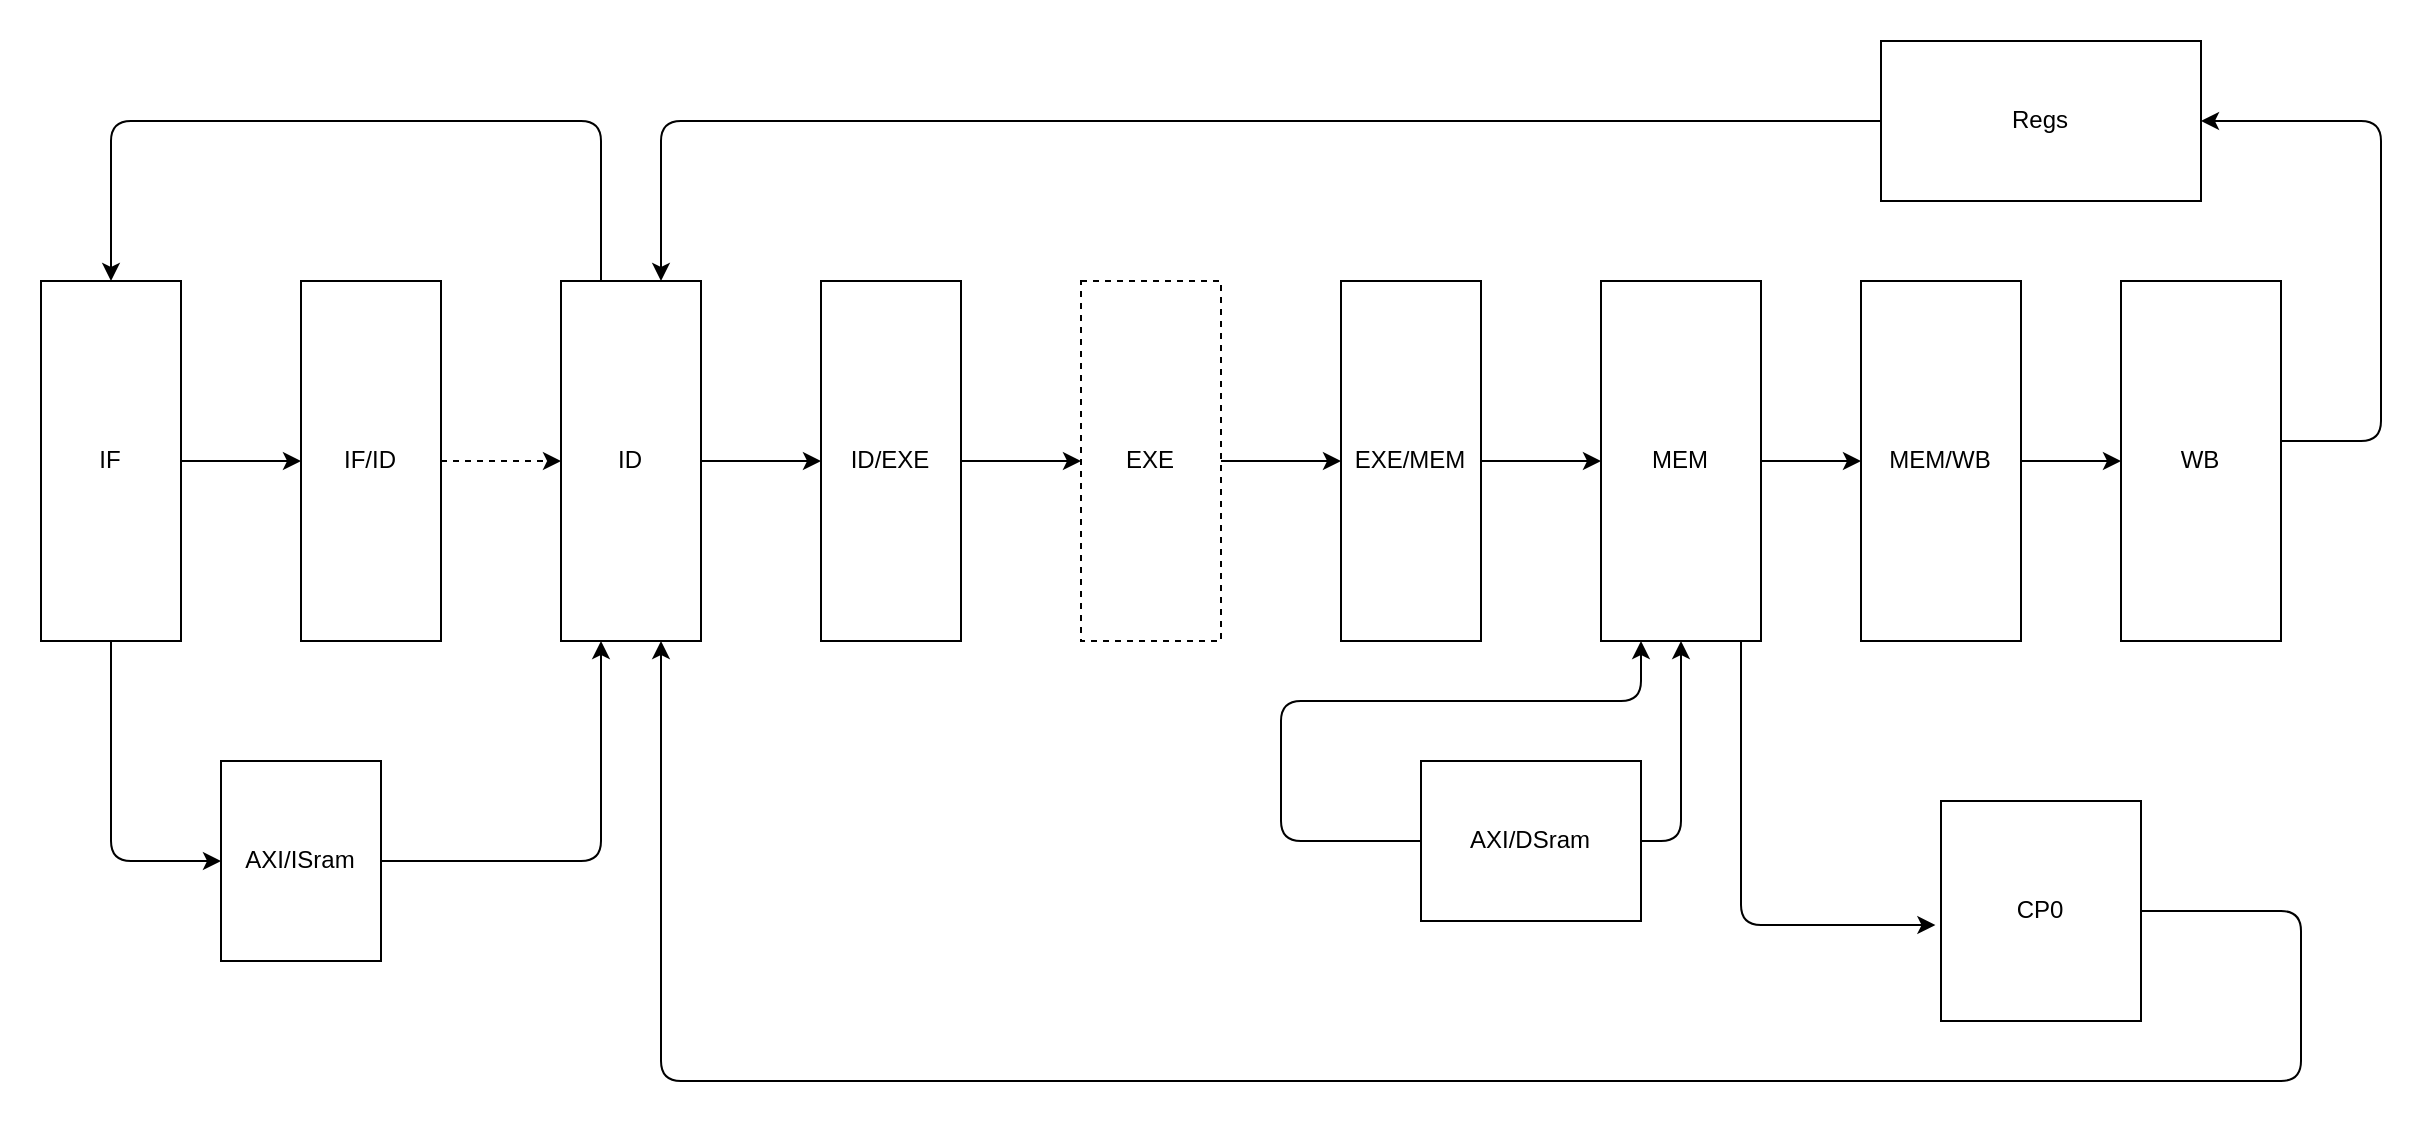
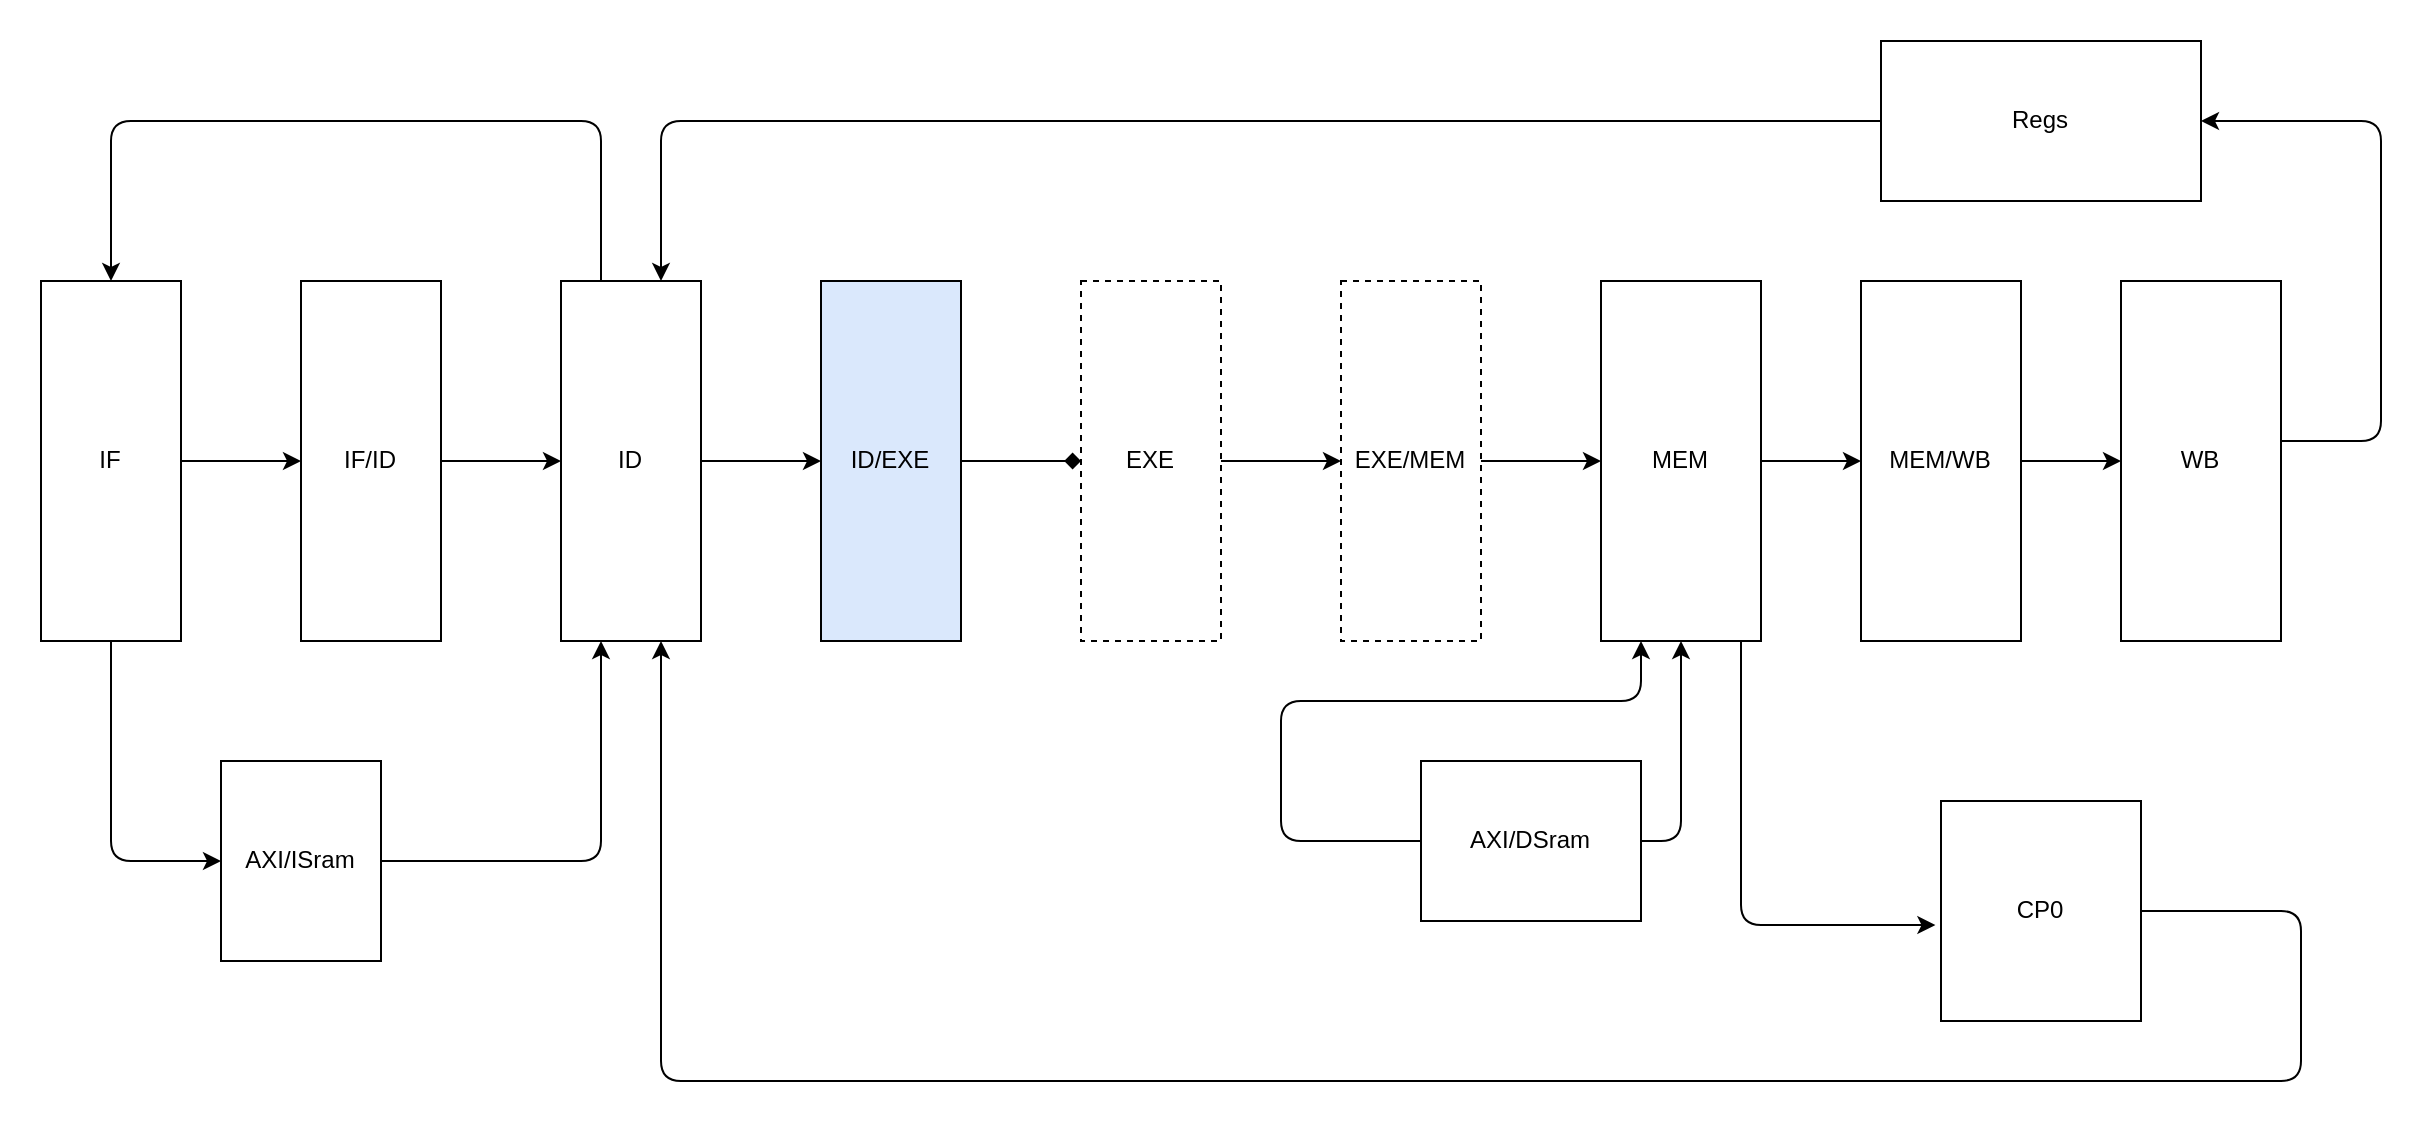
- <mxCell id="6" value="" style="endArrow=classic;html=1;exitX=1;exitY=0.5;exitDx=0;exitDy=0;entryX=0;entryY=0.5;entryDx=0;entryDy=0;dashed=1;" edge="1" parent="1" source="3" target="5"><mxGeometry width="50" height="50" relative="1" as="geometry"><mxPoint x="240" y="250" as="sourcePoint" /><mxPoint x="290" y="200" as="targetPoint" /></mxGeometry></mxCell>
+ <mxCell id="6" value="" style="endArrow=classic;html=1;exitX=1;exitY=0.5;exitDx=0;exitDy=0;entryX=0;entryY=0.5;entryDx=0;entryDy=0;" edge="1" parent="1" source="3" target="5"><mxGeometry width="50" height="50" relative="1" as="geometry"><mxPoint x="240" y="250" as="sourcePoint" /><mxPoint x="290" y="200" as="targetPoint" /></mxGeometry></mxCell>
- <mxCell id="7" value="ID/EXE" style="rounded=0;whiteSpace=wrap;html=1;" vertex="1" parent="1"><mxGeometry x="410" y="140" width="70" height="180" as="geometry" /></mxCell>
+ <mxCell id="7" value="ID/EXE" style="rounded=0;whiteSpace=wrap;html=1;fillColor=#dae8fc;" vertex="1" parent="1"><mxGeometry x="410" y="140" width="70" height="180" as="geometry" /></mxCell>
- <mxCell id="10" value="" style="endArrow=classic;html=1;exitX=1;exitY=0.5;exitDx=0;exitDy=0;entryX=0;entryY=0.5;entryDx=0;entryDy=0;" edge="1" parent="1" source="7" target="9"><mxGeometry width="50" height="50" relative="1" as="geometry"><mxPoint x="530" y="320" as="sourcePoint" /><mxPoint x="580" y="270" as="targetPoint" /></mxGeometry></mxCell>
+ <mxCell id="10" value="" style="endArrow=diamond;html=1;exitX=1;exitY=0.5;exitDx=0;exitDy=0;entryX=0;entryY=0.5;entryDx=0;entryDy=0;" edge="1" parent="1" source="7" target="9"><mxGeometry width="50" height="50" relative="1" as="geometry"><mxPoint x="530" y="320" as="sourcePoint" /><mxPoint x="580" y="270" as="targetPoint" /></mxGeometry></mxCell>
- <mxCell id="11" value="EXE/MEM" style="rounded=0;whiteSpace=wrap;html=1;" vertex="1" parent="1"><mxGeometry x="670" y="140" width="70" height="180" as="geometry" /></mxCell>
+ <mxCell id="11" value="EXE/MEM" style="rounded=0;whiteSpace=wrap;html=1;dashed=1;" vertex="1" parent="1"><mxGeometry x="670" y="140" width="70" height="180" as="geometry" /></mxCell>
